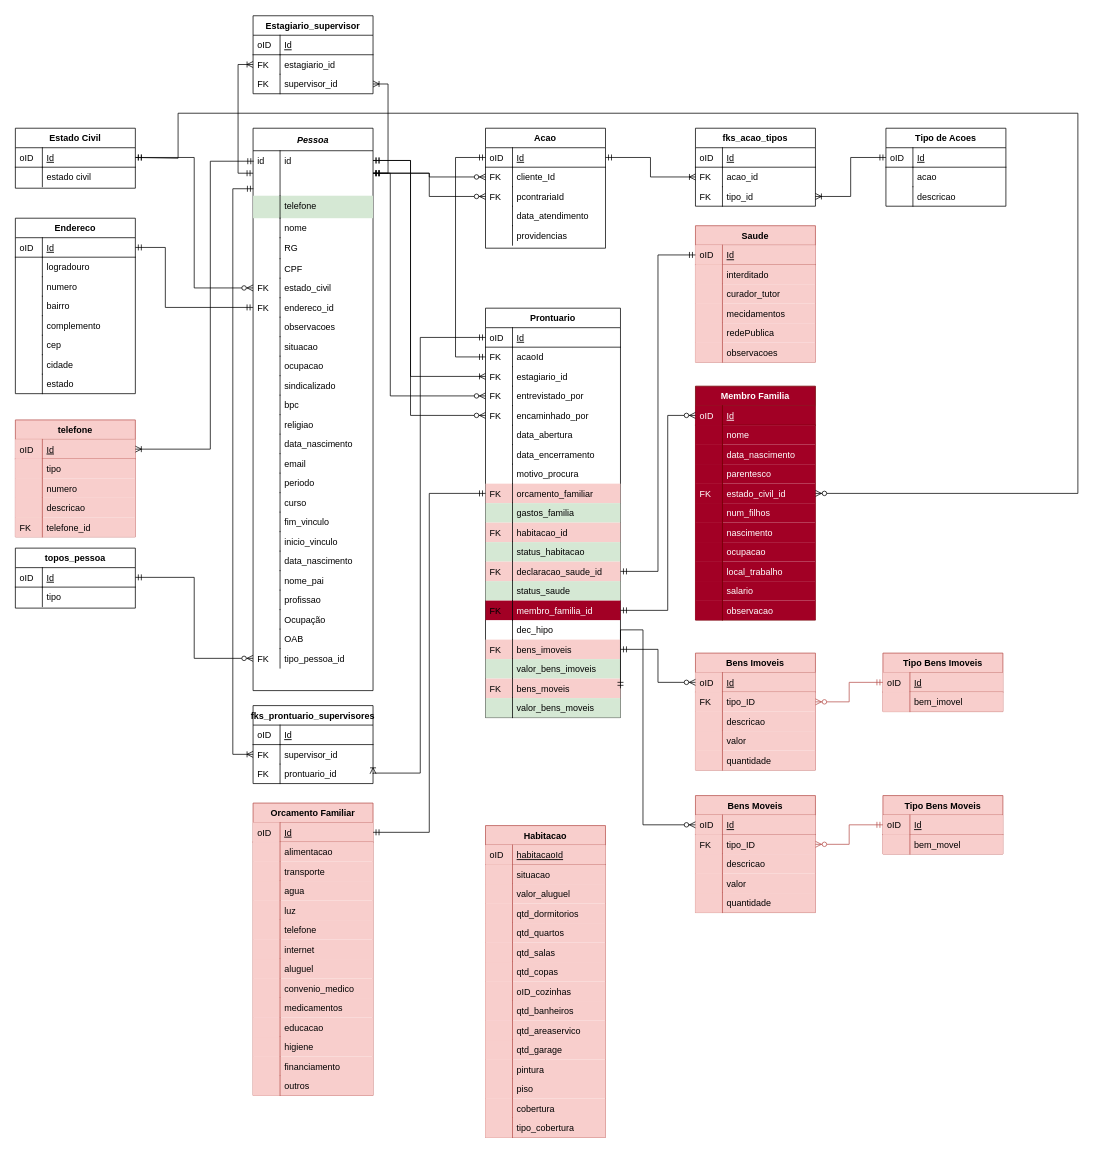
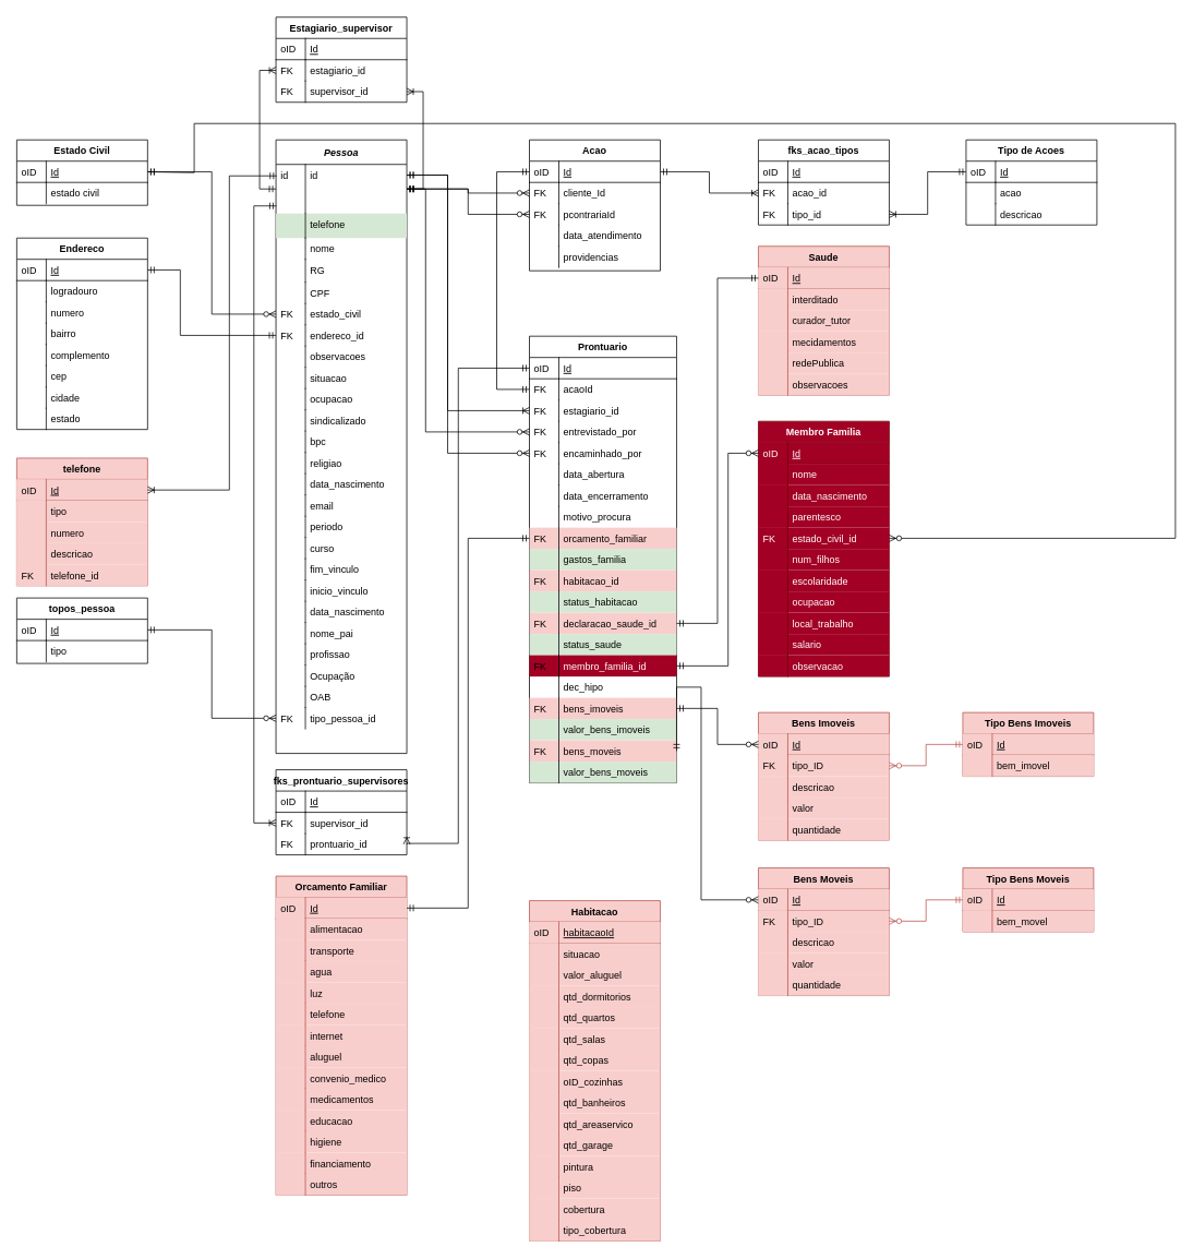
- <mxCell id="245" value="nascimento" style="shape=partialRectangle;top=0;left=0;right=0;bottom=0;align=left;verticalAlign=top;fillColor=#a20025;spacingLeft=40;spacingRight=4;overflow=hidden;rotatable=0;points=[[0,0.5],[1,0.5]];portConstraint=eastwest;dropTarget=0;rounded=0;shadow=0;strokeWidth=1;strokeColor=#6F0000;fontColor=#ffffff;" parent="232" vertex="1"><mxGeometry y="182" width="160" height="26" as="geometry" /></mxCell>
+ <mxCell id="245" value="escolaridade" style="shape=partialRectangle;top=0;left=0;right=0;bottom=0;align=left;verticalAlign=top;fillColor=#a20025;spacingLeft=40;spacingRight=4;overflow=hidden;rotatable=0;points=[[0,0.5],[1,0.5]];portConstraint=eastwest;dropTarget=0;rounded=0;shadow=0;strokeWidth=1;strokeColor=#6F0000;fontColor=#ffffff;" parent="232" vertex="1"><mxGeometry y="182" width="160" height="26" as="geometry" /></mxCell>
